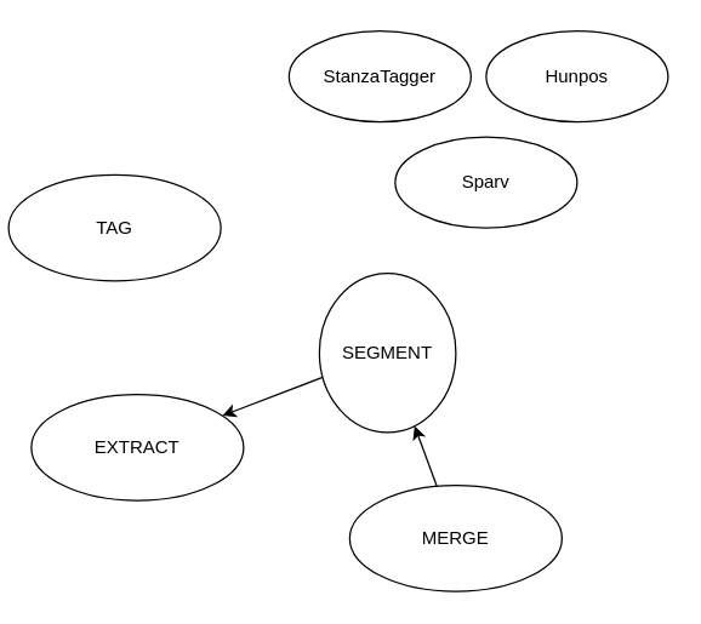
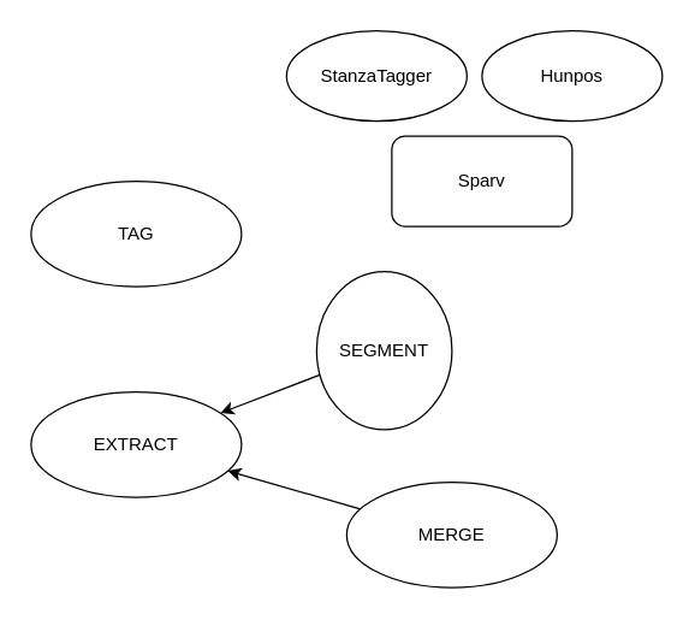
- <mxCell id="10" value="Sparv" style="ellipse;whiteSpace=wrap;html=1;fontFamily=Helvetica;" vertex="1" parent="1"><mxGeometry x="260" y="90" width="120" height="60" as="geometry" /></mxCell>
+ <mxCell id="10" value="Sparv" style="whiteSpace=wrap;html=1;fontFamily=Helvetica;rounded=1;" vertex="1" parent="1"><mxGeometry x="260" y="90" width="120" height="60" as="geometry" /></mxCell>
- <mxCell id="3" value="TAG" style="ellipse;whiteSpace=wrap;html=1;fontFamily=Helvetica;" vertex="1" parent="1"><mxGeometry x="5" y="115" width="140" height="70" as="geometry" /></mxCell>
+ <mxCell id="3" value="TAG" style="ellipse;whiteSpace=wrap;html=1;fontFamily=Helvetica;" vertex="1" parent="1"><mxGeometry x="20" y="120" width="140" height="70" as="geometry" /></mxCell>
- <mxCell id="6" style="edgeStyle=none;html=1;labelBackgroundColor=#FFFFFF;fontFamily=Helvetica;fontColor=#000000;strokeColor=#000000;" edge="1" parent="1" source="7" target="5"><mxGeometry relative="1" as="geometry" /></mxCell>
+ <mxCell id="6" style="edgeStyle=none;html=1;labelBackgroundColor=#FFFFFF;fontFamily=Helvetica;fontColor=#000000;strokeColor=#000000;" edge="1" parent="1" source="7" target="2"><mxGeometry relative="1" as="geometry" /></mxCell>
